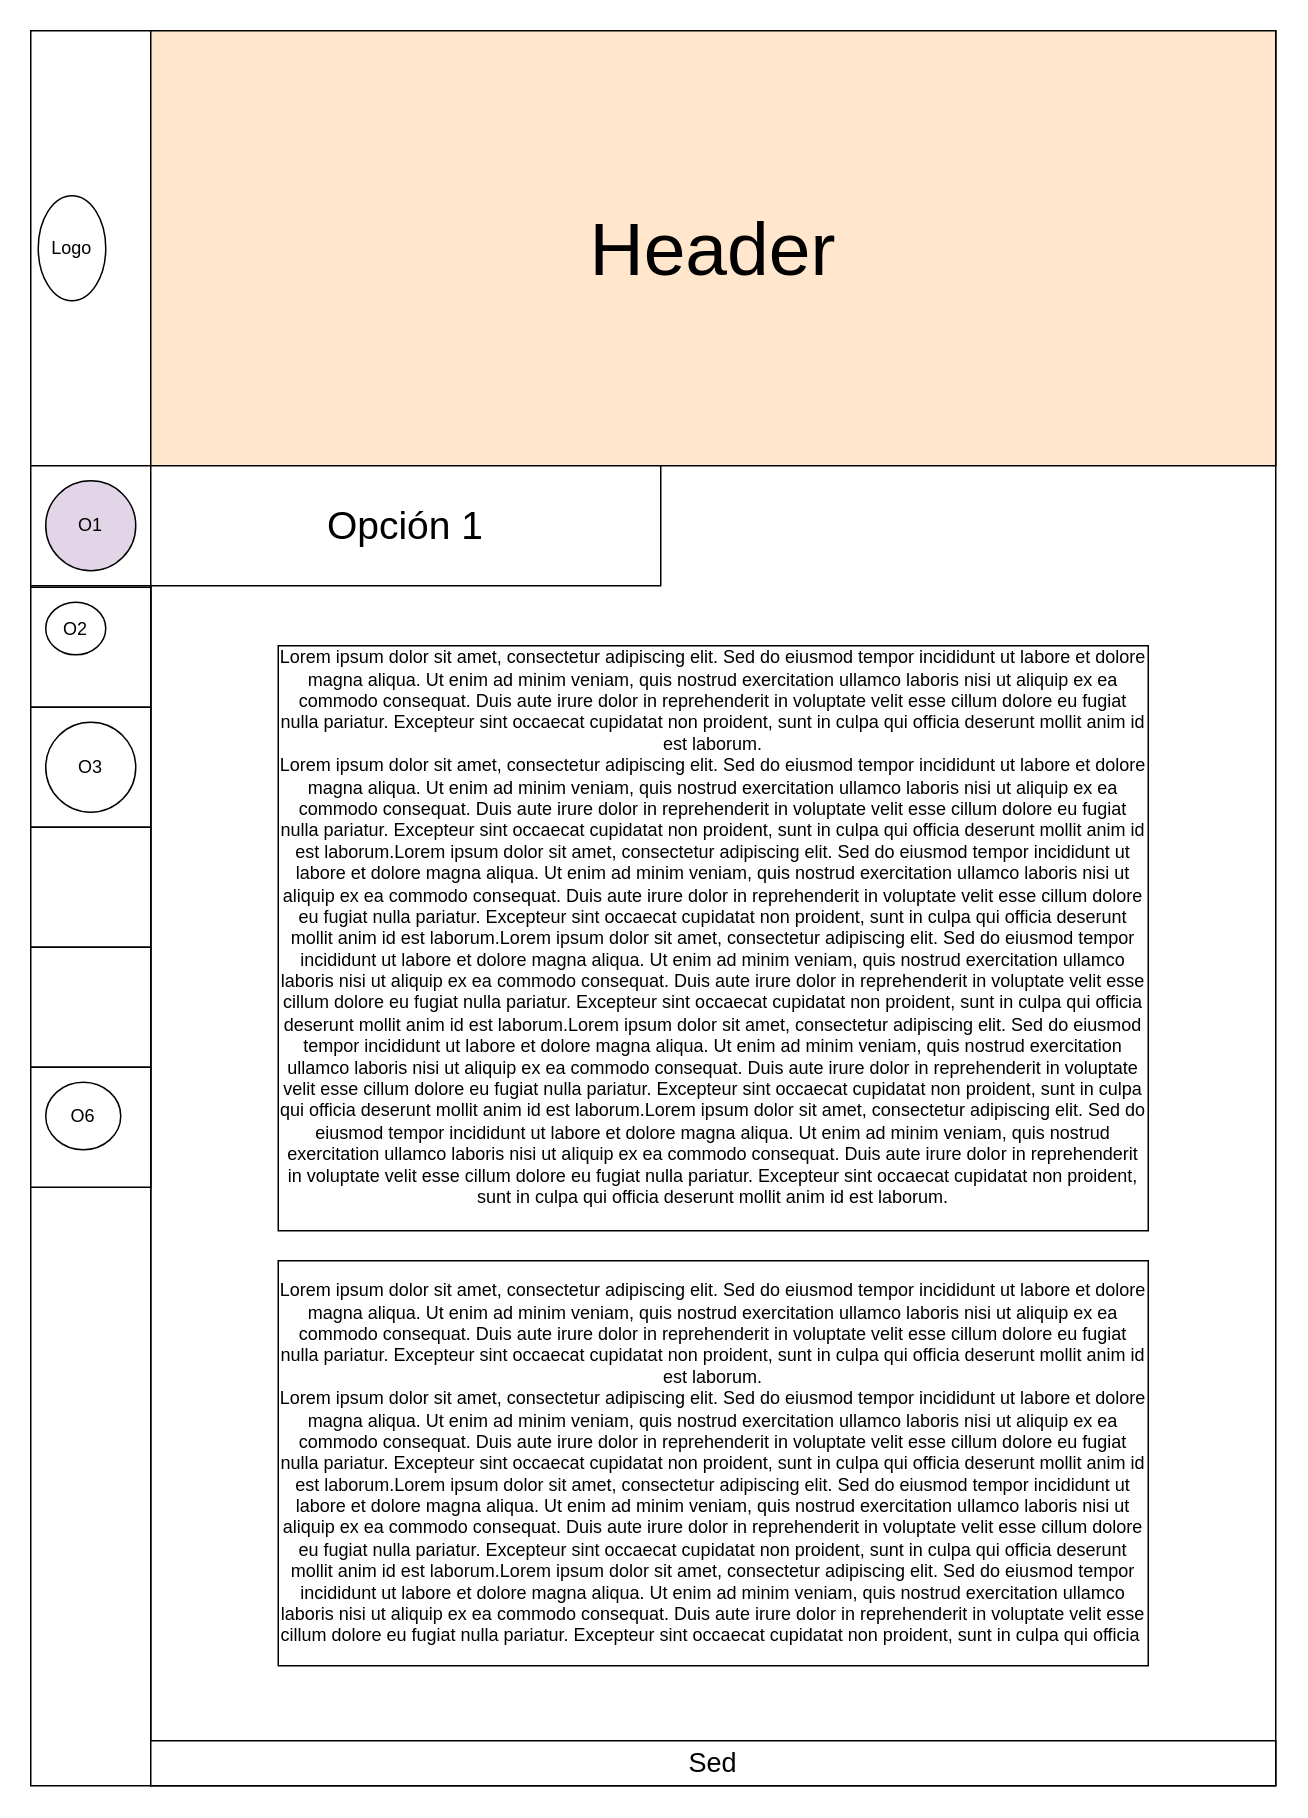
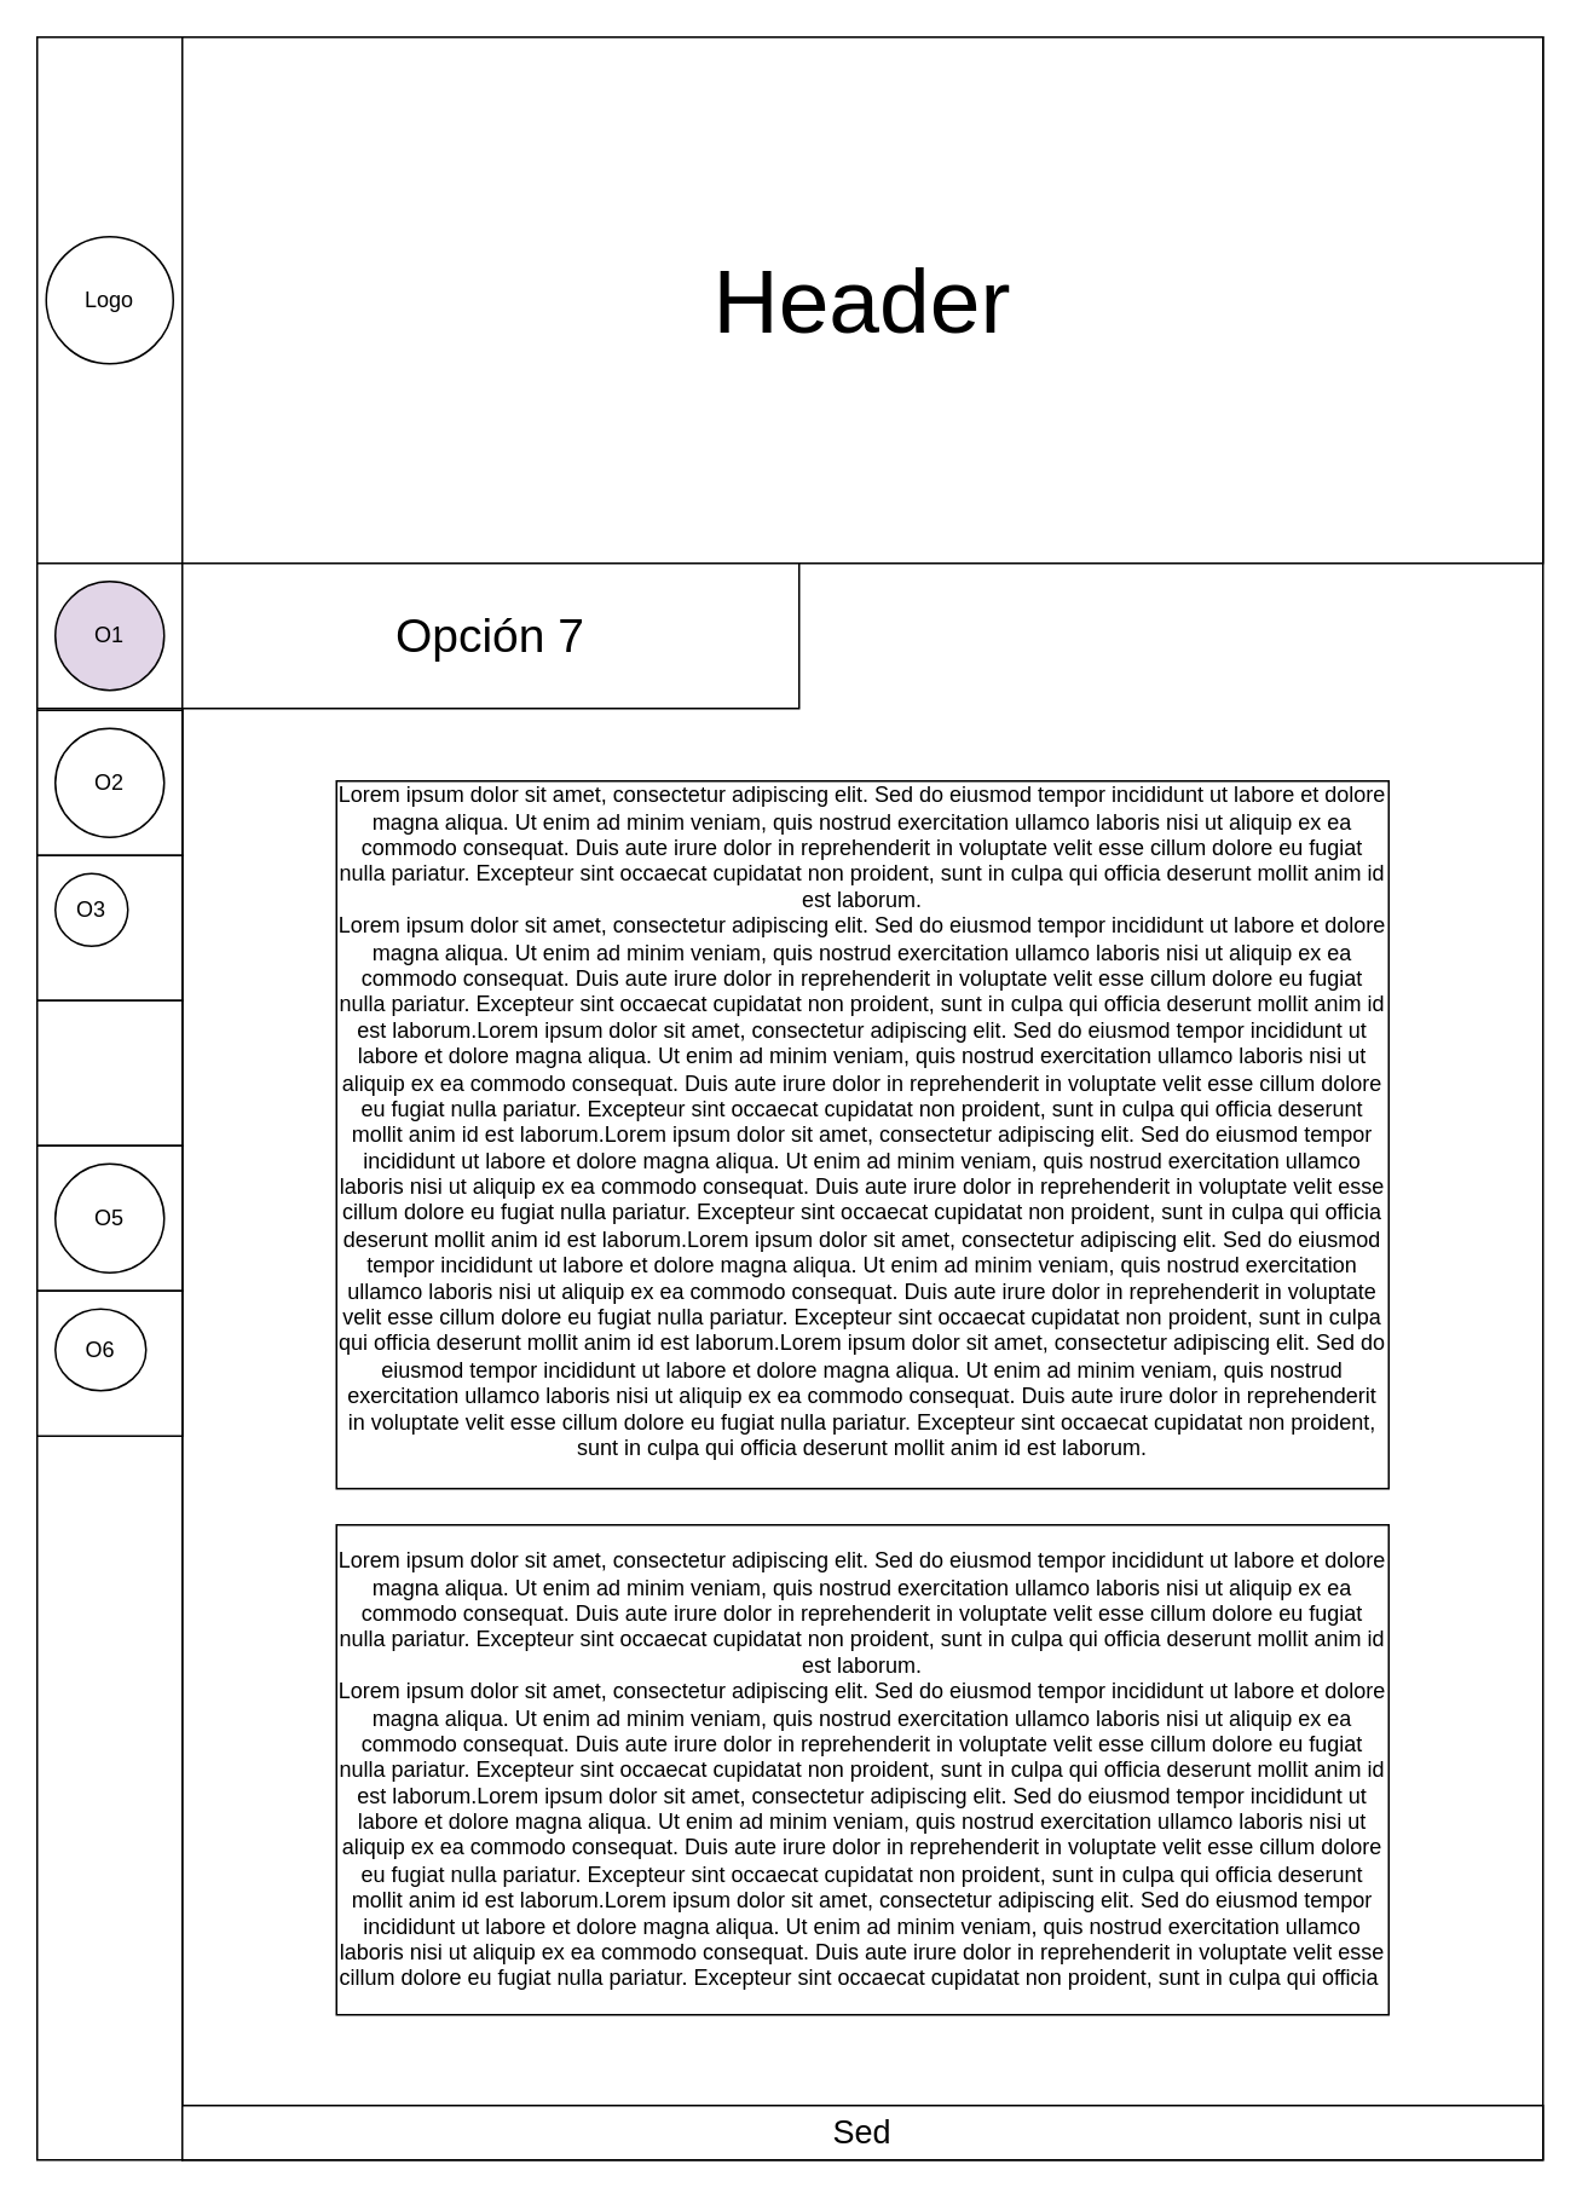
- <mxCell id="5" value="Logo" style="ellipse;whiteSpace=wrap;html=1;aspect=fixed;" vertex="1" parent="1"><mxGeometry x="25" y="130" width="45" height="70" as="geometry" /></mxCell>
+ <mxCell id="5" value="Logo" style="ellipse;whiteSpace=wrap;html=1;aspect=fixed;" vertex="1" parent="1"><mxGeometry x="25" y="130" width="70" height="70" as="geometry" /></mxCell>
- <mxCell id="4" value="&lt;font style=&quot;font-size: 50px;&quot;&gt;Header&lt;/font&gt;" style="rounded=0;whiteSpace=wrap;html=1;fillColor=#ffe6cc;" vertex="1" parent="1"><mxGeometry x="100" width="750" height="290" as="geometry" y="20" /></mxCell>
+ <mxCell id="4" value="&lt;font style=&quot;font-size: 50px;&quot;&gt;Header&lt;/font&gt;" style="rounded=0;whiteSpace=wrap;html=1;" vertex="1" parent="1"><mxGeometry x="100" width="750" height="290" as="geometry" y="20" /></mxCell>
- <mxCell id="10" value="&lt;font style=&quot;font-size: 26px;&quot;&gt;Opción 1&lt;/font&gt;" style="rounded=0;whiteSpace=wrap;html=1;" vertex="1" parent="1"><mxGeometry x="100" y="310" width="340" height="80" as="geometry" /></mxCell>
+ <mxCell id="10" value="&lt;font style=&quot;font-size: 26px;&quot;&gt;Opción 7&lt;/font&gt;" style="rounded=0;whiteSpace=wrap;html=1;" vertex="1" parent="1"><mxGeometry x="100" y="310" width="340" height="80" as="geometry" /></mxCell>
- <mxCell id="9" value="O2" style="ellipse;whiteSpace=wrap;html=1;aspect=fixed;" vertex="1" parent="1"><mxGeometry x="30" y="401" width="40" height="35" as="geometry" /></mxCell>
+ <mxCell id="9" value="O2" style="ellipse;whiteSpace=wrap;html=1;aspect=fixed;" vertex="1" parent="1"><mxGeometry x="30" y="401" width="60" height="60" as="geometry" /></mxCell>
- <mxCell id="12" value="O3" style="ellipse;whiteSpace=wrap;html=1;aspect=fixed;" vertex="1" parent="1"><mxGeometry x="30" y="481" width="60" height="60" as="geometry" /></mxCell>
+ <mxCell id="12" value="O3" style="ellipse;whiteSpace=wrap;html=1;aspect=fixed;" vertex="1" parent="1"><mxGeometry x="30" y="481" width="40" height="40" as="geometry" /></mxCell>
+ <mxCell id="15" value="O5" style="ellipse;whiteSpace=wrap;html=1;aspect=fixed;" vertex="1" parent="1"><mxGeometry x="30" y="641" width="60" height="60" as="geometry" /></mxCell>
